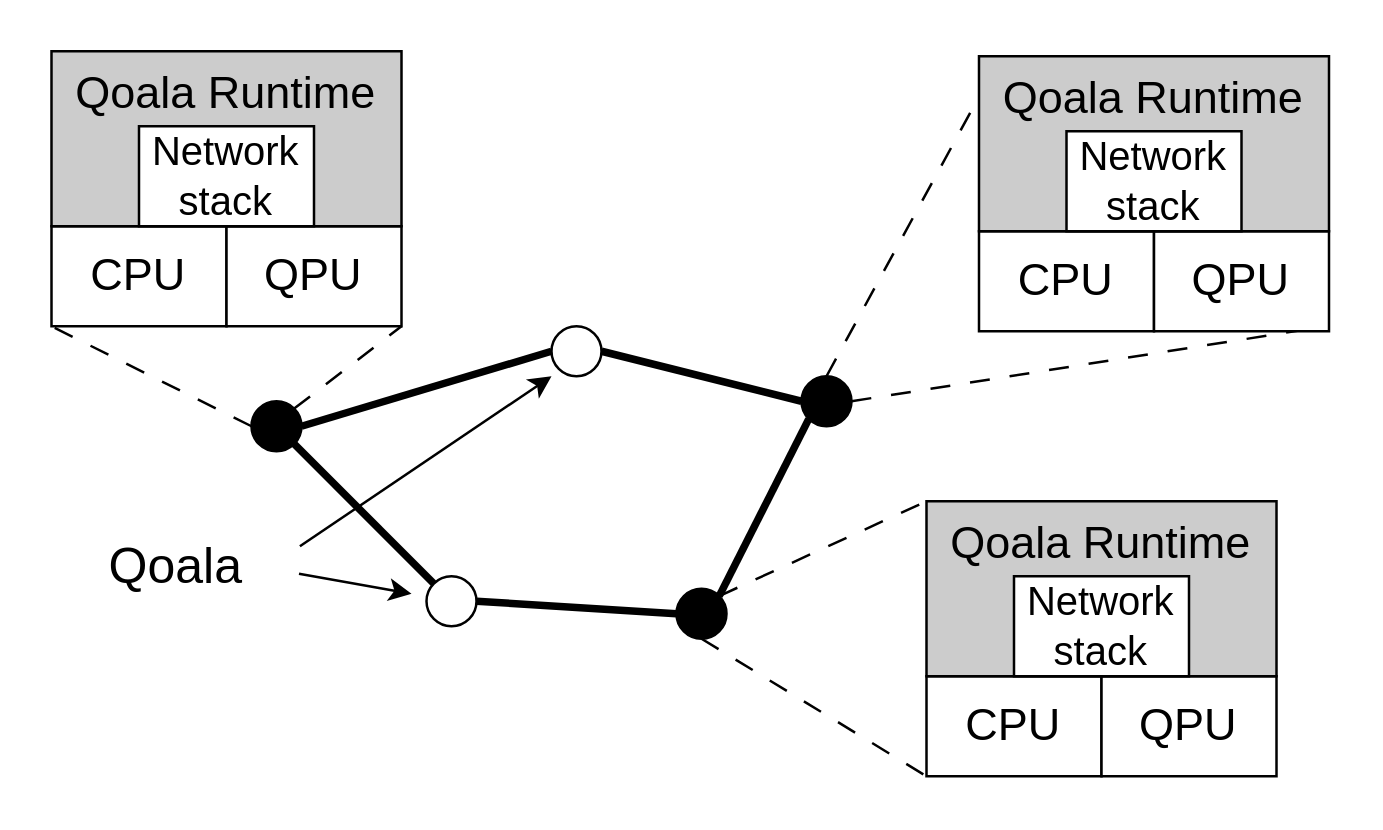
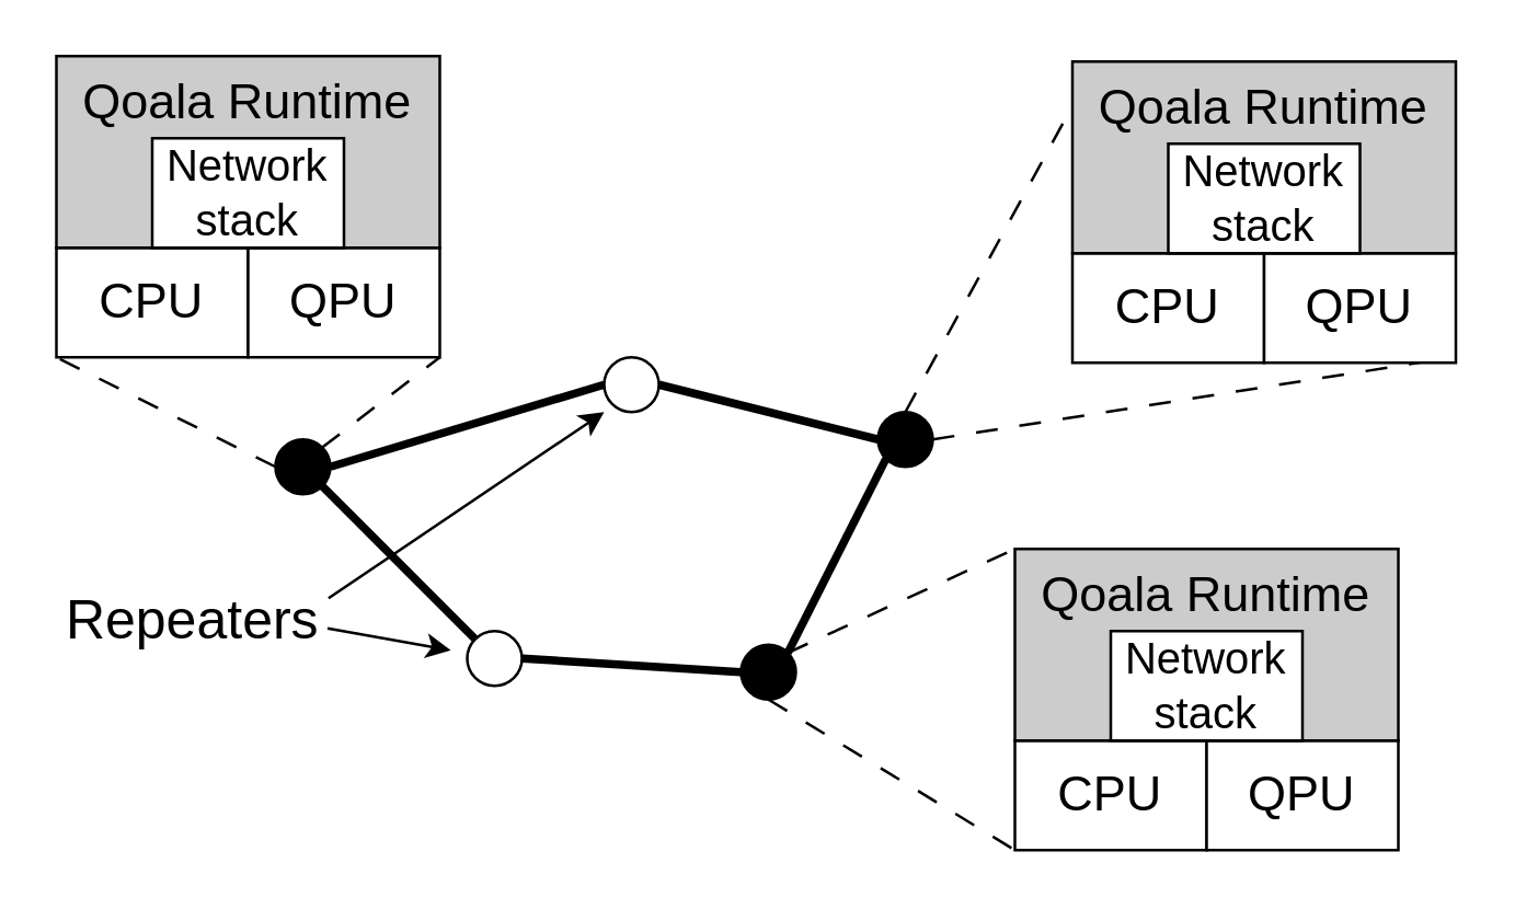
- <mxCell id="20" value="Qoala" style="text;html=1;strokeColor=none;fillColor=none;align=center;verticalAlign=middle;whiteSpace=wrap;rounded=0;fontSize=20;" parent="1" vertex="1"><mxGeometry x="30" y="210" width="80" height="30" as="geometry" /></mxCell>
+ <mxCell id="20" value="Repeaters" style="text;html=1;strokeColor=none;fillColor=none;align=center;verticalAlign=middle;whiteSpace=wrap;rounded=0;fontSize=20;" parent="1" vertex="1"><mxGeometry x="30" y="210" width="80" height="30" as="geometry" /></mxCell>
